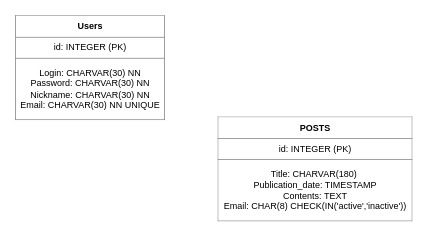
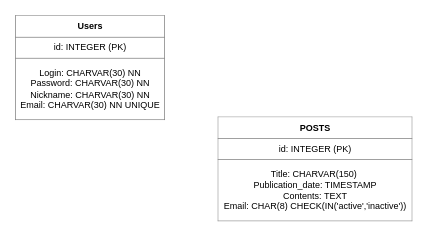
- <mxCell id="3" value="&lt;table border=&quot;1&quot; width=&quot;100%&quot; height=&quot;100%&quot; cellpadding=&quot;4&quot; style=&quot;width:100%;height:100%;border-collapse:collapse;&quot;&gt;&lt;tbody&gt;&lt;tr&gt;&lt;th align=&quot;center&quot;&gt;POSTS&lt;/th&gt;&lt;/tr&gt;&lt;tr&gt;&lt;td align=&quot;center&quot;&gt;id: INTEGER (PK)&lt;/td&gt;&lt;/tr&gt;&lt;tr&gt;&lt;td align=&quot;center&quot;&gt;Title: CHARVAR(180)&amp;nbsp;&lt;br&gt;Publication_date: TIMESTAMP&lt;br&gt;Contents: TEXT&lt;br&gt;Email: CHAR(8) CHECK(IN('active','inactive'))&lt;/td&gt;&lt;/tr&gt;&lt;/tbody&gt;&lt;/table&gt;" style="text;html=1;strokeColor=none;fillColor=none;overflow=fill;" vertex="1" parent="1"><mxGeometry x="290" y="155" width="260" height="140" as="geometry" /></mxCell>
+ <mxCell id="3" value="&lt;table border=&quot;1&quot; width=&quot;100%&quot; height=&quot;100%&quot; cellpadding=&quot;4&quot; style=&quot;width:100%;height:100%;border-collapse:collapse;&quot;&gt;&lt;tbody&gt;&lt;tr&gt;&lt;th align=&quot;center&quot;&gt;POSTS&lt;/th&gt;&lt;/tr&gt;&lt;tr&gt;&lt;td align=&quot;center&quot;&gt;id: INTEGER (PK)&lt;/td&gt;&lt;/tr&gt;&lt;tr&gt;&lt;td align=&quot;center&quot;&gt;Title: CHARVAR(150)&amp;nbsp;&lt;br&gt;Publication_date: TIMESTAMP&lt;br&gt;Contents: TEXT&lt;br&gt;Email: CHAR(8) CHECK(IN('active','inactive'))&lt;/td&gt;&lt;/tr&gt;&lt;/tbody&gt;&lt;/table&gt;" style="text;html=1;strokeColor=none;fillColor=none;overflow=fill;" vertex="1" parent="1"><mxGeometry x="290" y="155" width="260" height="140" as="geometry" /></mxCell>
